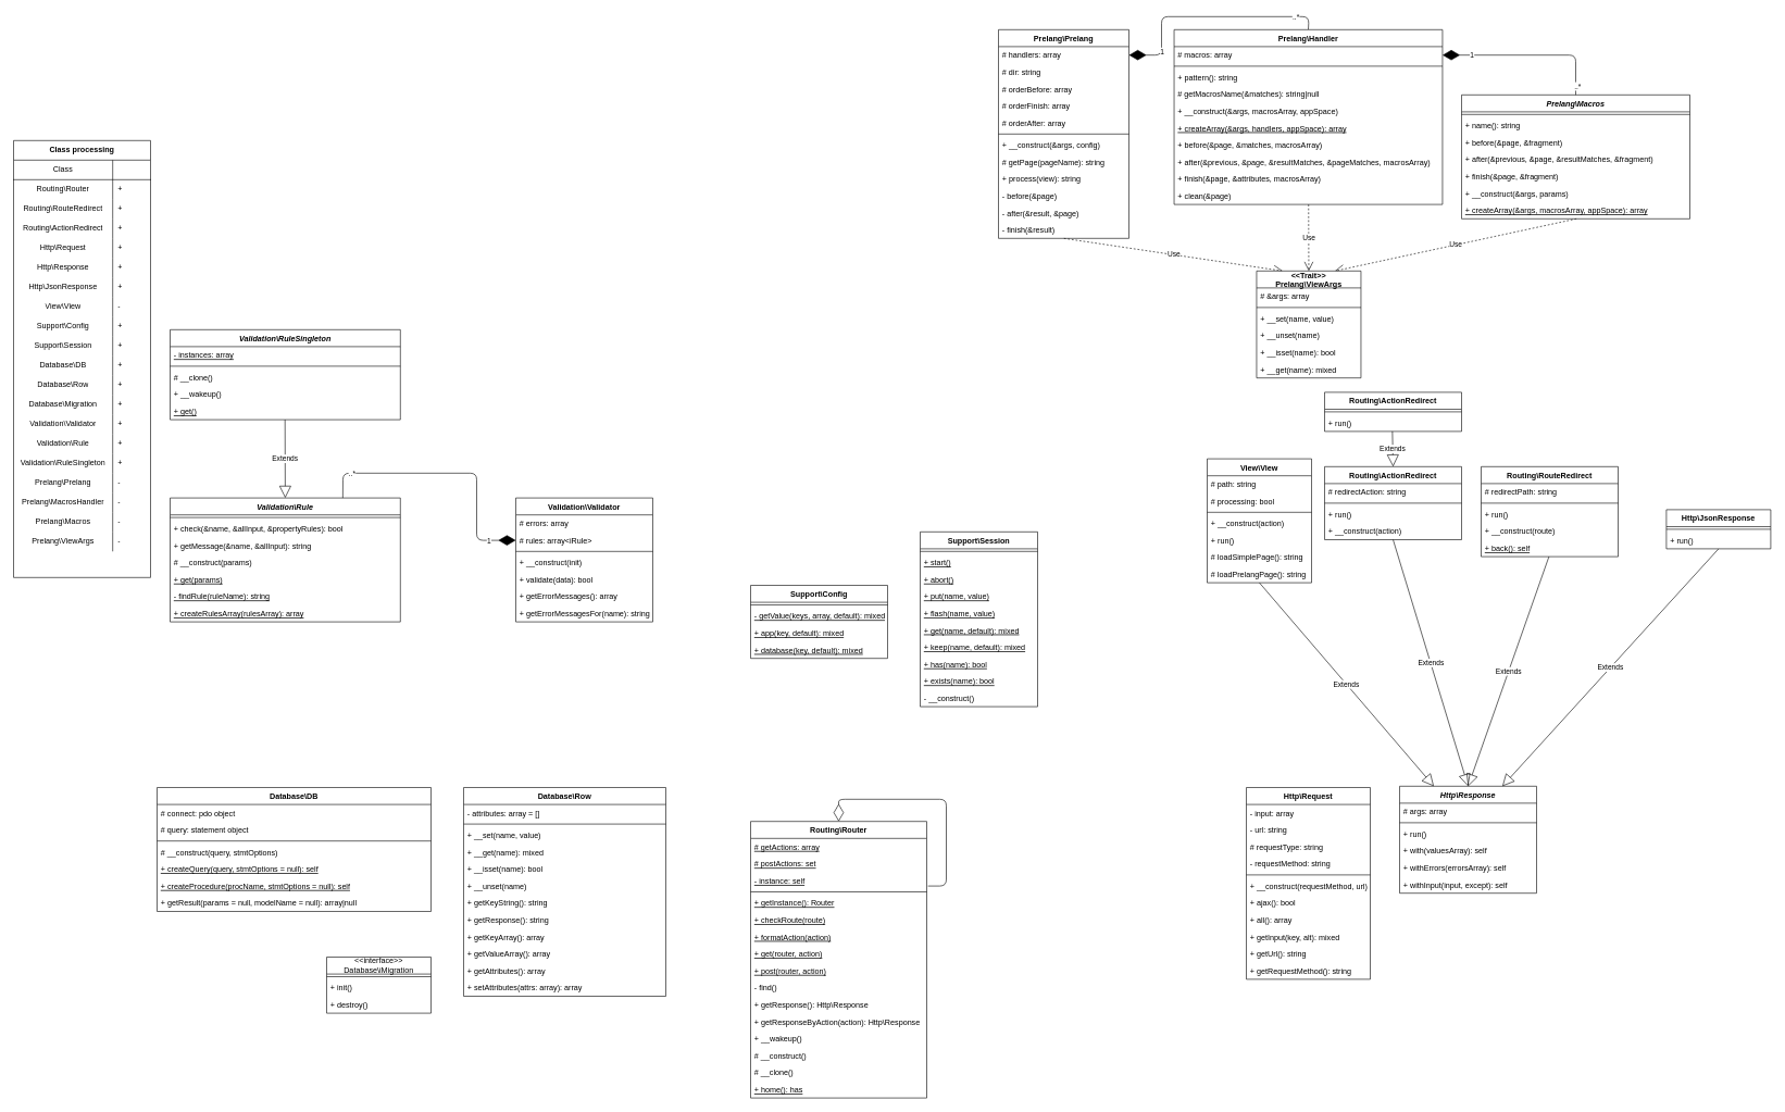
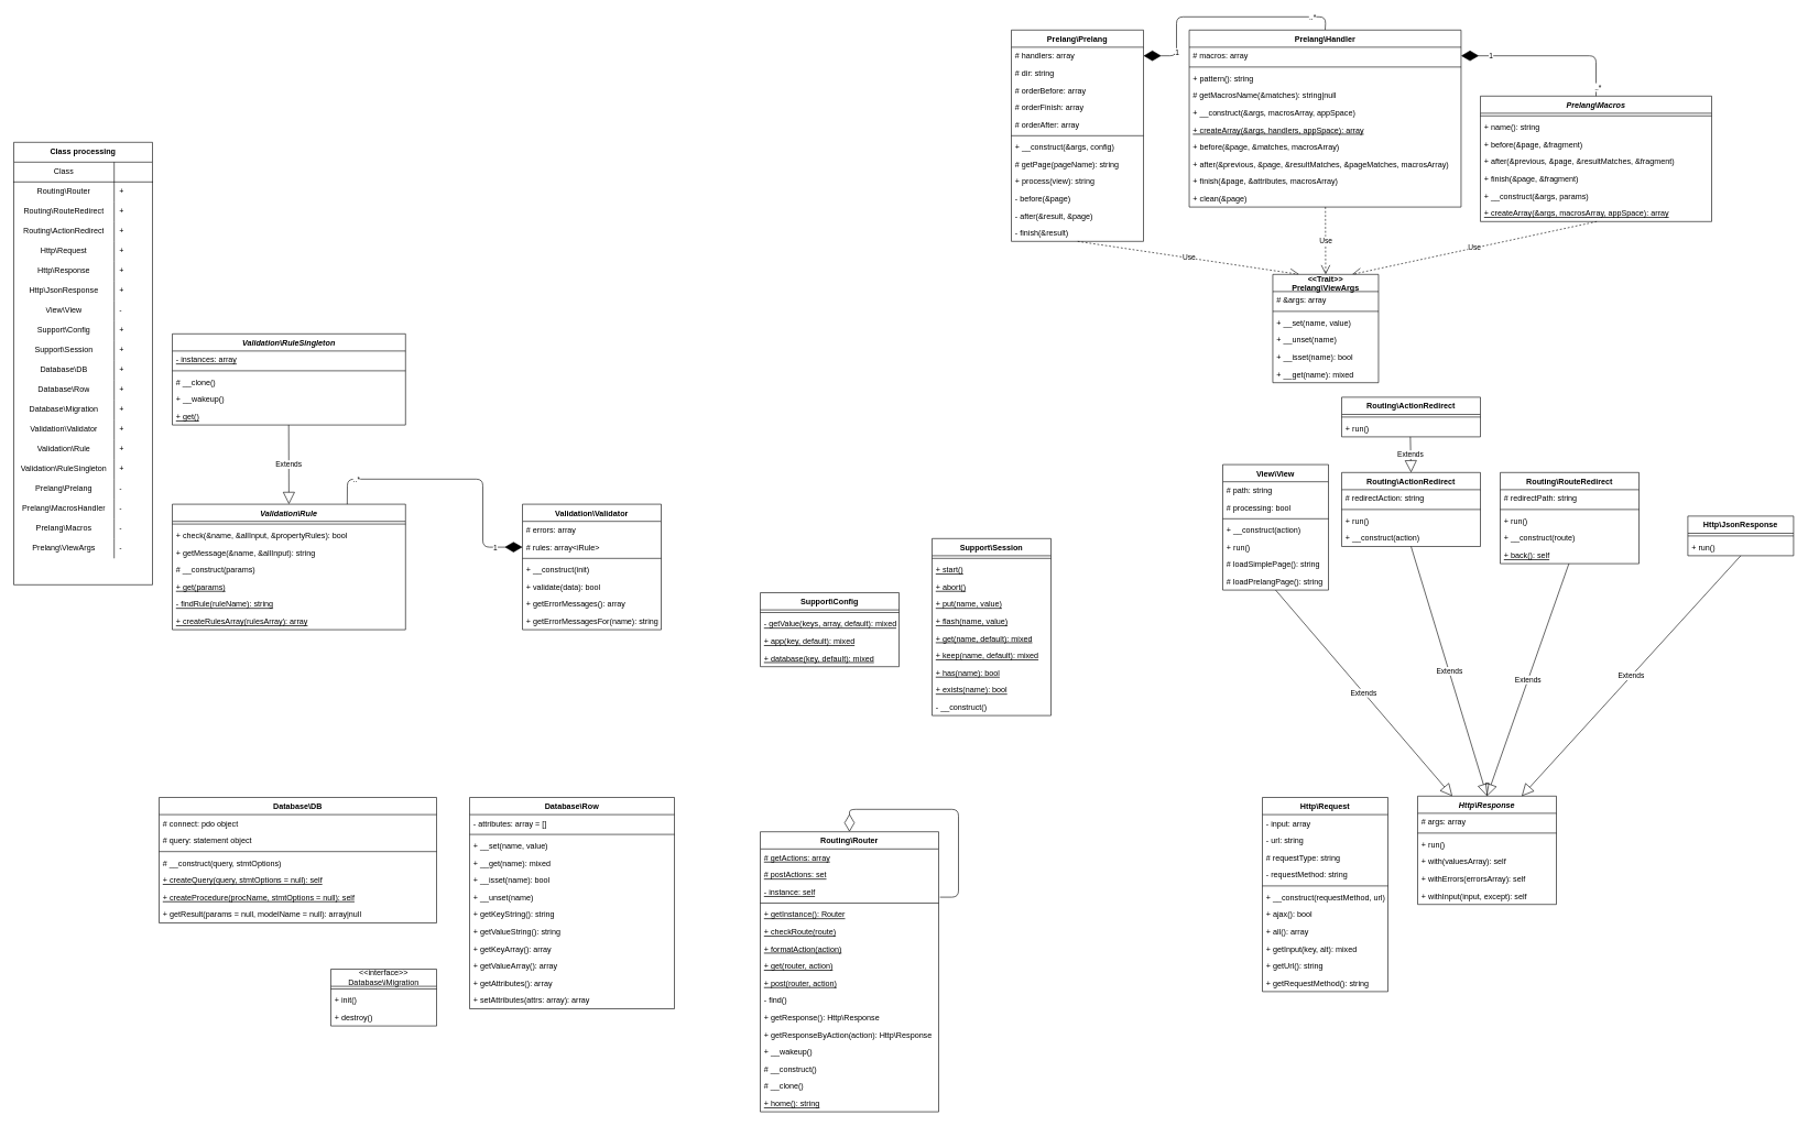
- <mxCell id="22" value="+ getResponse(): string" style="text;strokeColor=none;fillColor=none;align=left;verticalAlign=top;spacingLeft=4;spacingRight=4;overflow=hidden;rotatable=0;points=[[0,0.5],[1,0.5]];portConstraint=eastwest;" parent="14" vertex="1"><mxGeometry y="190" width="310" height="26" as="geometry" /></mxCell>
+ <mxCell id="22" value="+ getValueString(): string" style="text;strokeColor=none;fillColor=none;align=left;verticalAlign=top;spacingLeft=4;spacingRight=4;overflow=hidden;rotatable=0;points=[[0,0.5],[1,0.5]];portConstraint=eastwest;" parent="14" vertex="1"><mxGeometry y="190" width="310" height="26" as="geometry" /></mxCell>
- <mxCell id="145" value="+ home(): has" style="text;strokeColor=none;fillColor=none;align=left;verticalAlign=top;spacingLeft=4;spacingRight=4;overflow=hidden;rotatable=0;points=[[0,0.5],[1,0.5]];portConstraint=eastwest;fontStyle=4" parent="128" vertex="1"><mxGeometry y="398" width="270" height="26" as="geometry" /></mxCell>
+ <mxCell id="145" value="+ home(): string" style="text;strokeColor=none;fillColor=none;align=left;verticalAlign=top;spacingLeft=4;spacingRight=4;overflow=hidden;rotatable=0;points=[[0,0.5],[1,0.5]];portConstraint=eastwest;fontStyle=4" parent="128" vertex="1"><mxGeometry y="398" width="270" height="26" as="geometry" /></mxCell>
